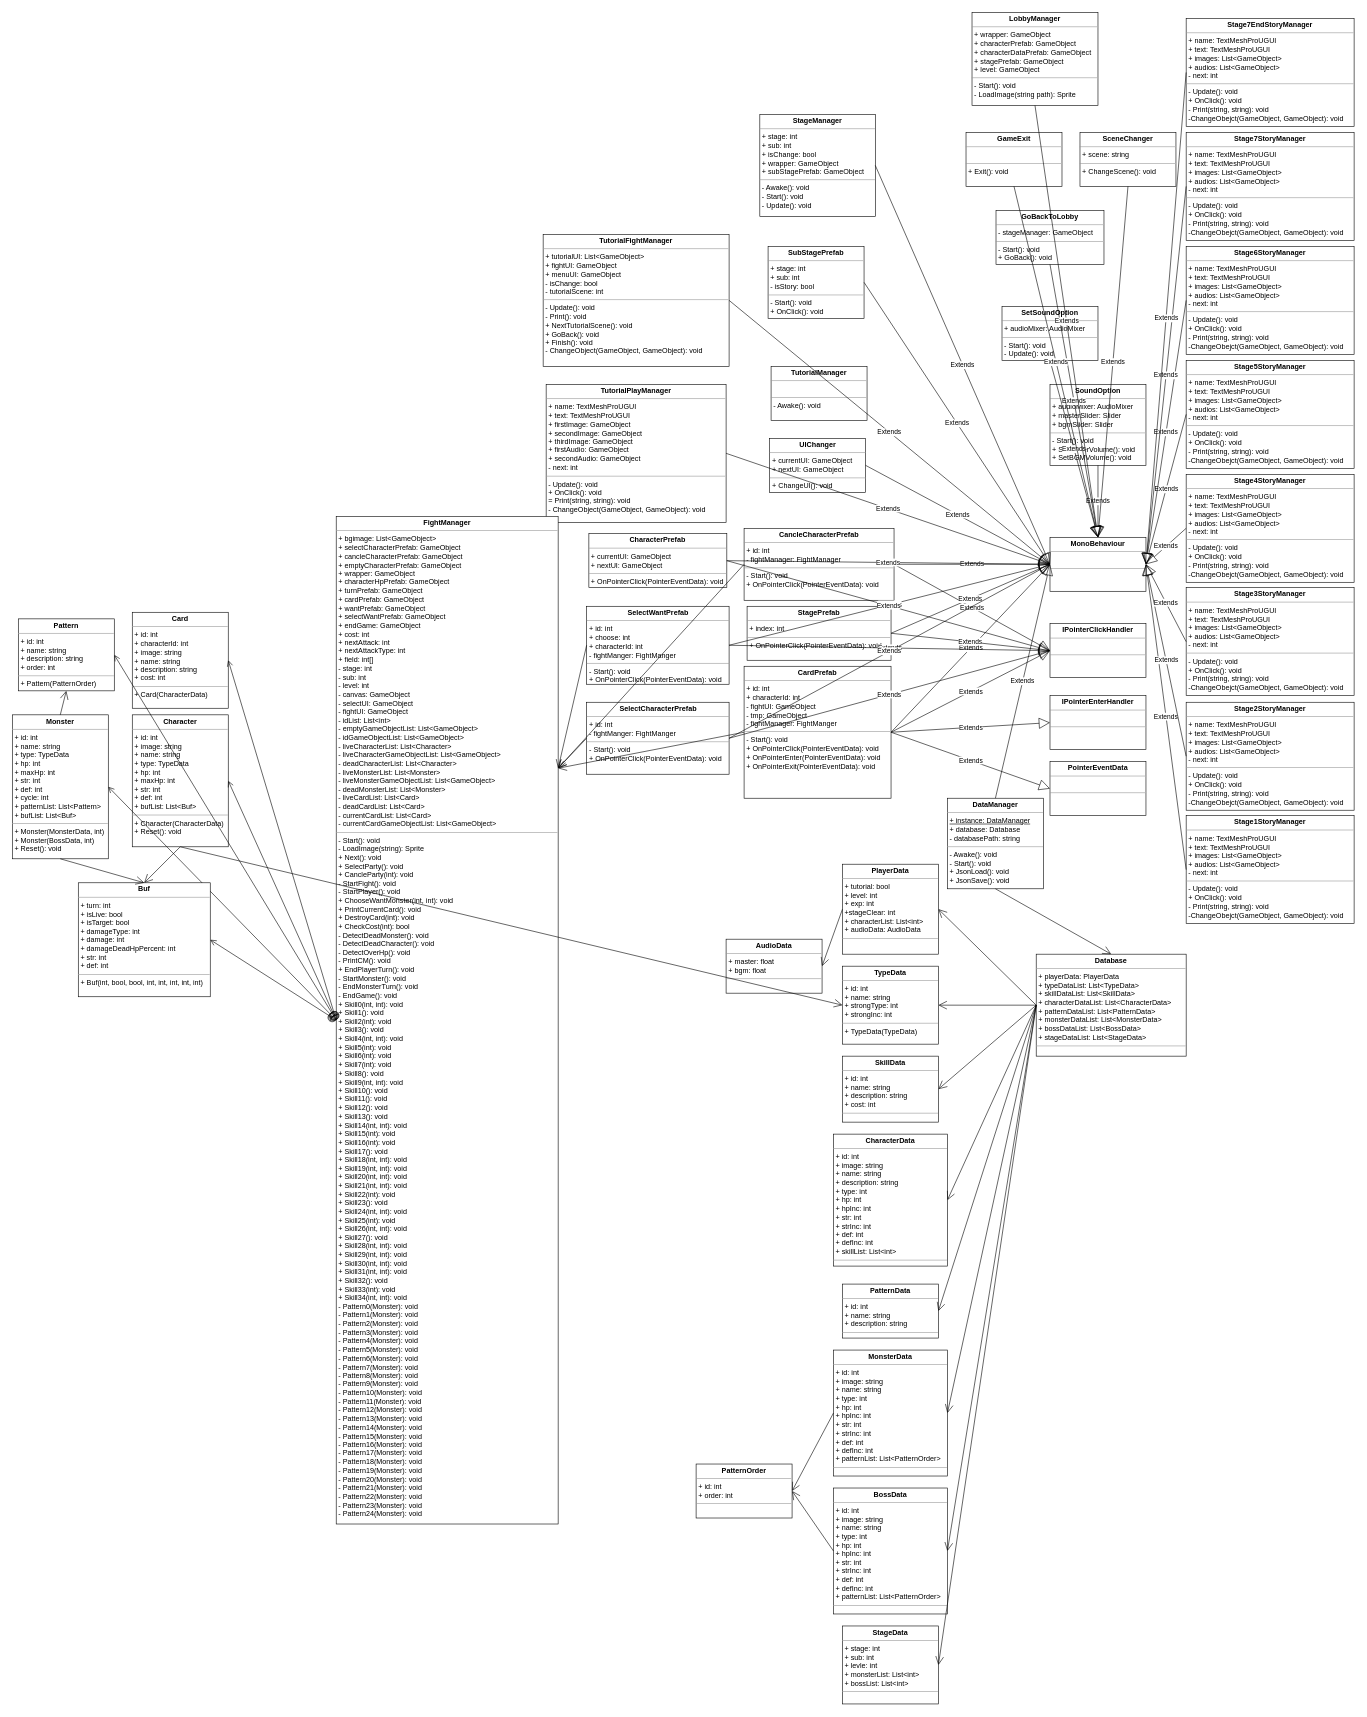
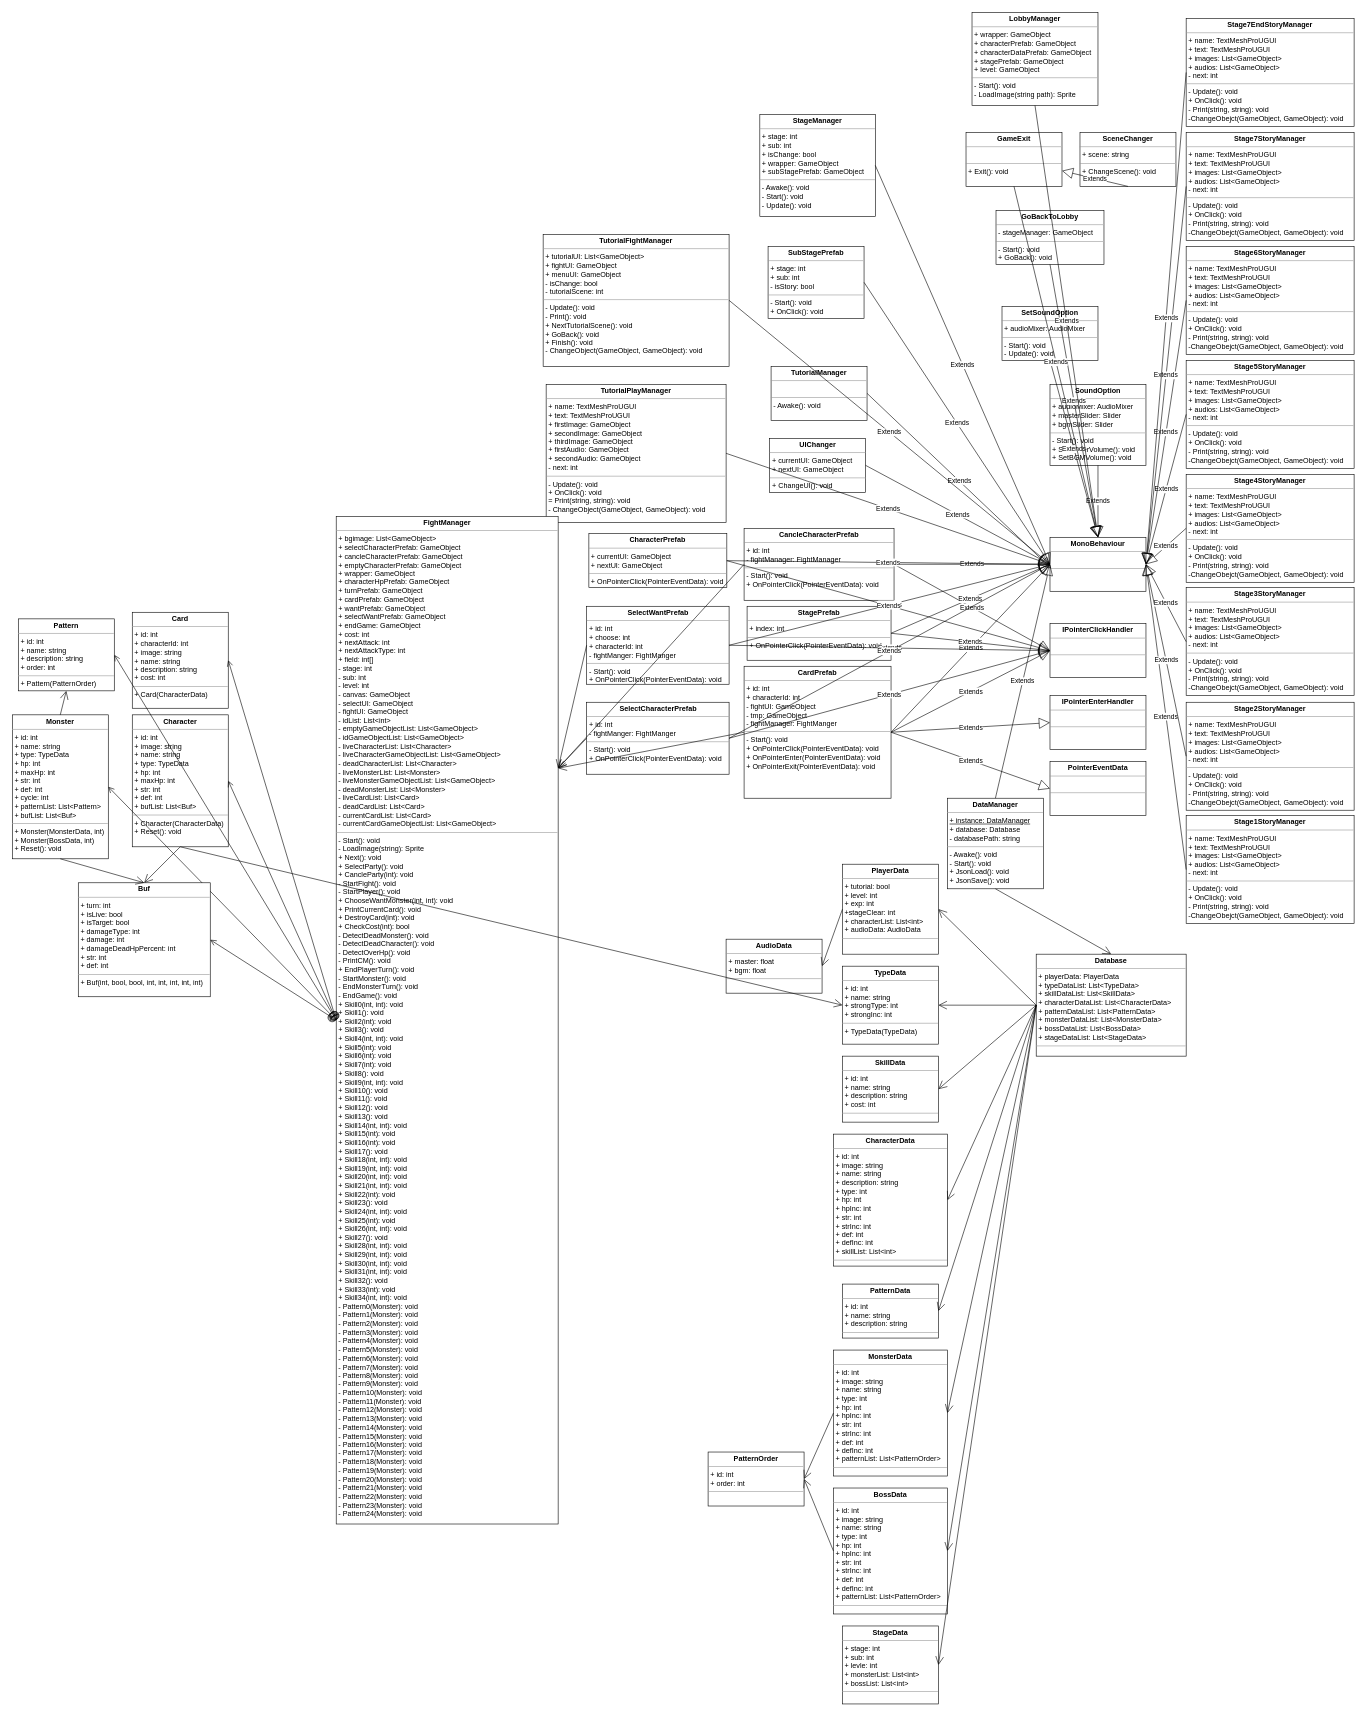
- <mxCell id="82" value="Extends" style="endArrow=block;endSize=16;endFill=0;html=1;rounded=0;exitX=0.5;exitY=1;exitDx=0;exitDy=0;entryX=0.5;entryY=0;entryDx=0;entryDy=0;" edge="1" parent="1" source="81" target="25"><mxGeometry width="160" relative="1" as="geometry"><mxPoint x="1800" y="440" as="sourcePoint" /><mxPoint x="1960" y="440" as="targetPoint" /></mxGeometry></mxCell>
+ <mxCell id="82" value="Extends" style="endArrow=block;endSize=16;endFill=0;html=1;rounded=0;exitX=0.5;exitY=1;exitDx=0;exitDy=0;" edge="1" parent="1" source="81" target="73"><mxGeometry width="160" relative="1" as="geometry"><mxPoint x="1800" y="440" as="sourcePoint" /><mxPoint x="1960" y="440" as="targetPoint" /></mxGeometry></mxCell>
+ <mxCell id="41" value="Extends" style="endArrow=block;endSize=16;endFill=0;html=1;rounded=0;exitX=1;exitY=0.5;exitDx=0;exitDy=0;entryX=0.013;entryY=0.578;entryDx=0;entryDy=0;entryPerimeter=0;" edge="1" parent="1" source="40" target="25"><mxGeometry width="160" relative="1" as="geometry"><mxPoint x="1550" y="730" as="sourcePoint" /><mxPoint x="1710" y="730" as="targetPoint" /></mxGeometry></mxCell>
- <mxCell id="7" value="&lt;p style=&quot;margin:0px;margin-top:4px;text-align:center;&quot;&gt;&lt;b&gt;PatternOrder&lt;/b&gt;&lt;/p&gt;&lt;hr size=&quot;1&quot;&gt;&lt;p style=&quot;margin:0px;margin-left:4px;&quot;&gt;+ id: int&lt;/p&gt;&lt;p style=&quot;margin:0px;margin-left:4px;&quot;&gt;+ order: int&lt;/p&gt;&lt;hr size=&quot;1&quot;&gt;&lt;p style=&quot;margin:0px;margin-left:4px;&quot;&gt;&lt;br&gt;&lt;/p&gt;" style="verticalAlign=top;align=left;overflow=fill;fontSize=12;fontFamily=Helvetica;html=1;whiteSpace=wrap;" vertex="1" parent="1"><mxGeometry x="1160" y="2440" width="160" height="90" as="geometry" /></mxCell>
+ <mxCell id="7" value="&lt;p style=&quot;margin:0px;margin-top:4px;text-align:center;&quot;&gt;&lt;b&gt;PatternOrder&lt;/b&gt;&lt;/p&gt;&lt;hr size=&quot;1&quot;&gt;&lt;p style=&quot;margin:0px;margin-left:4px;&quot;&gt;+ id: int&lt;/p&gt;&lt;p style=&quot;margin:0px;margin-left:4px;&quot;&gt;+ order: int&lt;/p&gt;&lt;hr size=&quot;1&quot;&gt;&lt;p style=&quot;margin:0px;margin-left:4px;&quot;&gt;&lt;br&gt;&lt;/p&gt;" style="verticalAlign=top;align=left;overflow=fill;fontSize=12;fontFamily=Helvetica;html=1;whiteSpace=wrap;" vertex="1" parent="1"><mxGeometry x="1180" y="2420" width="160" height="90" as="geometry" /></mxCell>
